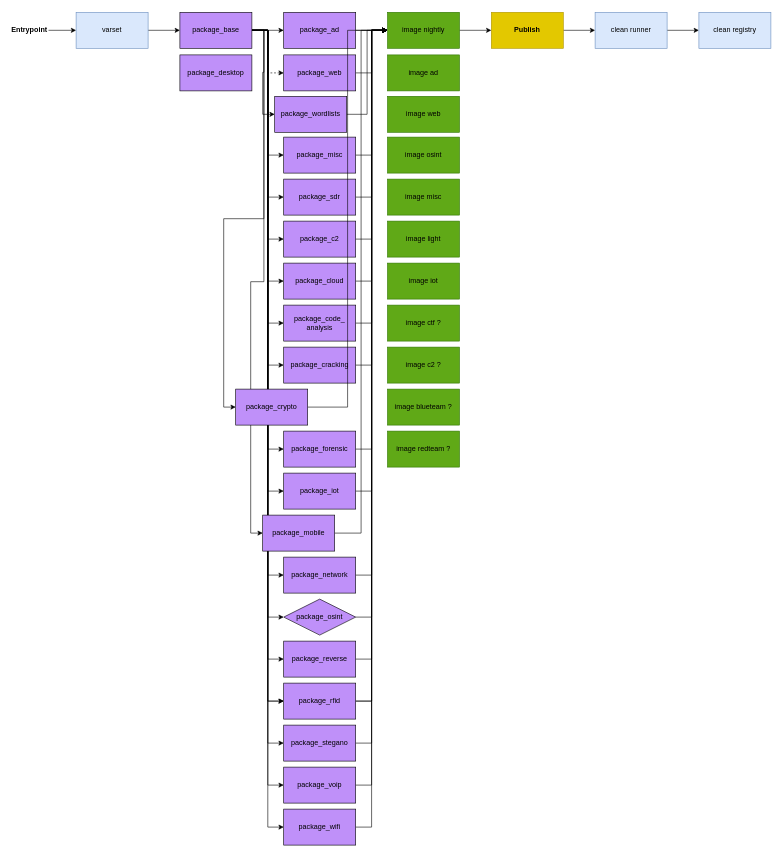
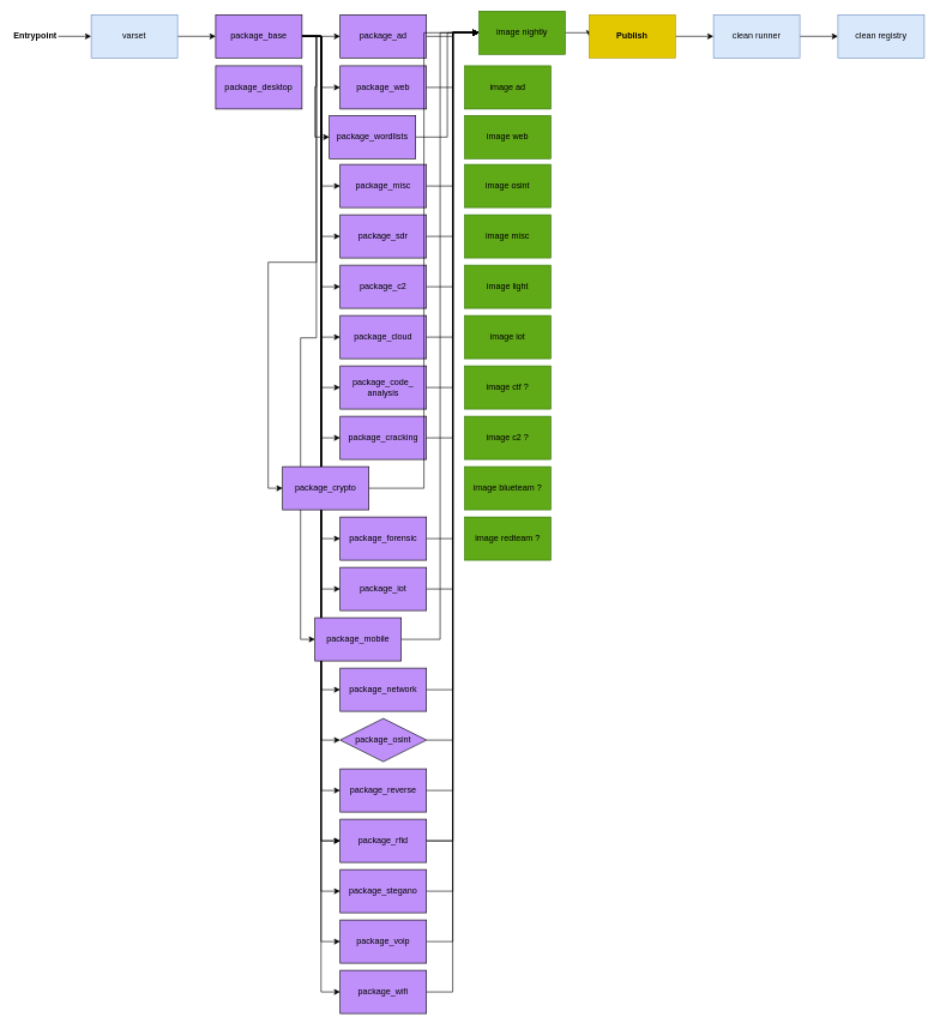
- <mxCell id="39" value="&lt;font color=&quot;#000000&quot;&gt;image nightly&lt;/font&gt;" style="rounded=0;whiteSpace=wrap;html=1;fillColor=#60a917;strokeColor=#2D7600;fontColor=#ffffff;" vertex="1" parent="1"><mxGeometry x="645" y="20" width="120" height="60" as="geometry" /></mxCell>
+ <mxCell id="39" value="&lt;font color=&quot;#000000&quot;&gt;image nightly&lt;/font&gt;" style="rounded=0;whiteSpace=wrap;html=1;fillColor=#60a917;strokeColor=#2D7600;fontColor=#ffffff;" vertex="1" parent="1"><mxGeometry x="665" y="15" width="120" height="60" as="geometry" /></mxCell>
- <mxCell id="7" style="edgeStyle=orthogonalEdgeStyle;rounded=0;orthogonalLoop=1;jettySize=auto;html=1;exitX=1;exitY=0.5;exitDx=0;exitDy=0;entryX=0;entryY=0.5;entryDx=0;entryDy=0;strokeColor=#000000;dashed=1;" edge="1" parent="1" source="27" target="31"><mxGeometry relative="1" as="geometry" /></mxCell>
+ <mxCell id="7" style="edgeStyle=orthogonalEdgeStyle;rounded=0;orthogonalLoop=1;jettySize=auto;html=1;exitX=1;exitY=0.5;exitDx=0;exitDy=0;entryX=0;entryY=0.5;entryDx=0;entryDy=0;strokeColor=#000000;" edge="1" parent="1" source="27" target="31"><mxGeometry relative="1" as="geometry" /></mxCell>
